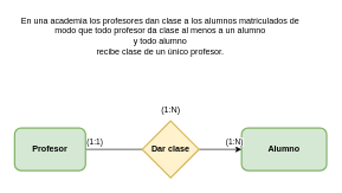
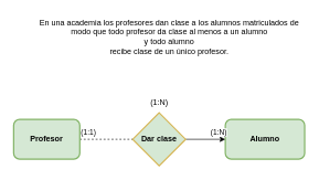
- <mxCell id="2" value="En una academia los profesores dan clase a los alumnos matriculados de &lt;br/&gt;modo que todo profesor da clase al menos a un alumno &lt;br&gt;y todo alumno &lt;br/&gt;recibe clase de un único profesor." style="text;html=1;align=center;verticalAlign=middle;resizable=0;points=[];autosize=1;strokeColor=none;fillColor=none;" parent="1" vertex="1"><mxGeometry x="20" y="15" width="410" height="70" as="geometry" /></mxCell>
+ <mxCell id="2" value="En una academia los profesores dan clase a los alumnos matriculados de &lt;br/&gt;modo que todo profesor da clase al menos a un alumno &lt;br&gt;y todo alumno &lt;br/&gt;recibe clase de un único profesor." style="text;html=1;align=center;verticalAlign=middle;resizable=0;points=[];autosize=1;strokeColor=none;fillColor=none;" parent="1" vertex="1"><mxGeometry x="50" width="410" height="70" as="geometry" y="20" /></mxCell>
- <mxCell id="4" value="(1:1)" style="edgeStyle=orthogonalEdgeStyle;rounded=0;orthogonalLoop=1;jettySize=auto;html=1;exitX=1;exitY=0.5;exitDx=0;exitDy=0;entryX=0;entryY=0.5;entryDx=0;entryDy=0;endArrow=none;endFill=0;" parent="1" source="5" target="7" edge="1"><mxGeometry x="-0.667" y="10" relative="1" as="geometry"><mxPoint as="offset" /></mxGeometry></mxCell>
+ <mxCell id="4" value="(1:1)" style="edgeStyle=orthogonalEdgeStyle;rounded=0;orthogonalLoop=1;jettySize=auto;html=1;exitX=1;exitY=0.5;exitDx=0;exitDy=0;entryX=0;entryY=0.5;entryDx=0;entryDy=0;endArrow=none;endFill=0;dashed=1;" parent="1" source="5" target="7" edge="1"><mxGeometry x="-0.667" y="10" relative="1" as="geometry"><mxPoint as="offset" /></mxGeometry></mxCell>
- <mxCell id="7" value="&lt;b&gt;Dar clase&lt;/b&gt;" style="rhombus;whiteSpace=wrap;html=1;fillColor=#fff2cc;strokeColor=#d6b656;strokeWidth=2;" parent="1" vertex="1"><mxGeometry x="200" y="170" width="80" height="80" as="geometry" /></mxCell>
+ <mxCell id="7" value="&lt;b&gt;Dar clase&lt;/b&gt;" style="rhombus;whiteSpace=wrap;html=1;fillColor=#d5e8d4;strokeColor=#d6b656;strokeWidth=2;" parent="1" vertex="1"><mxGeometry x="200" y="170" width="80" height="80" as="geometry" /></mxCell>
